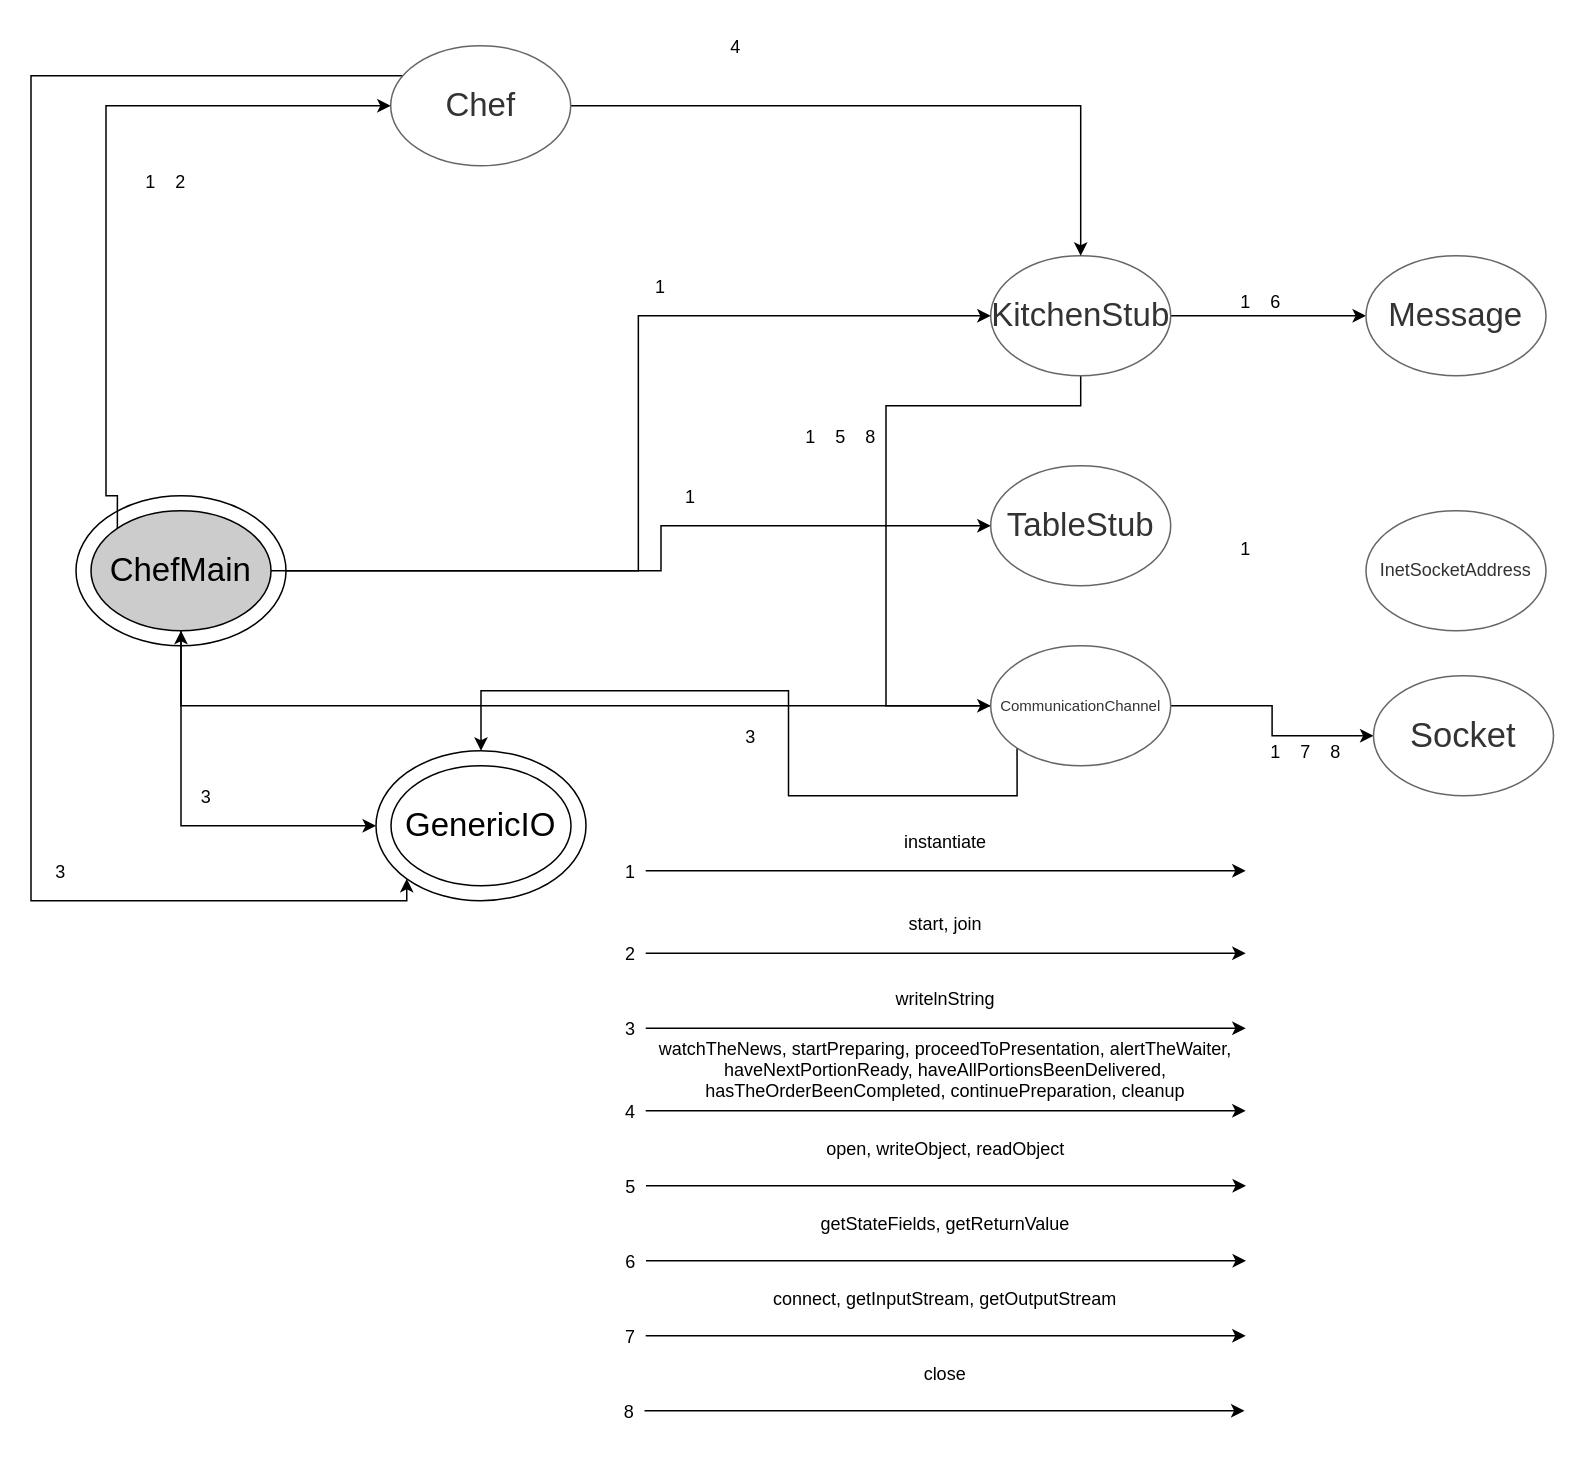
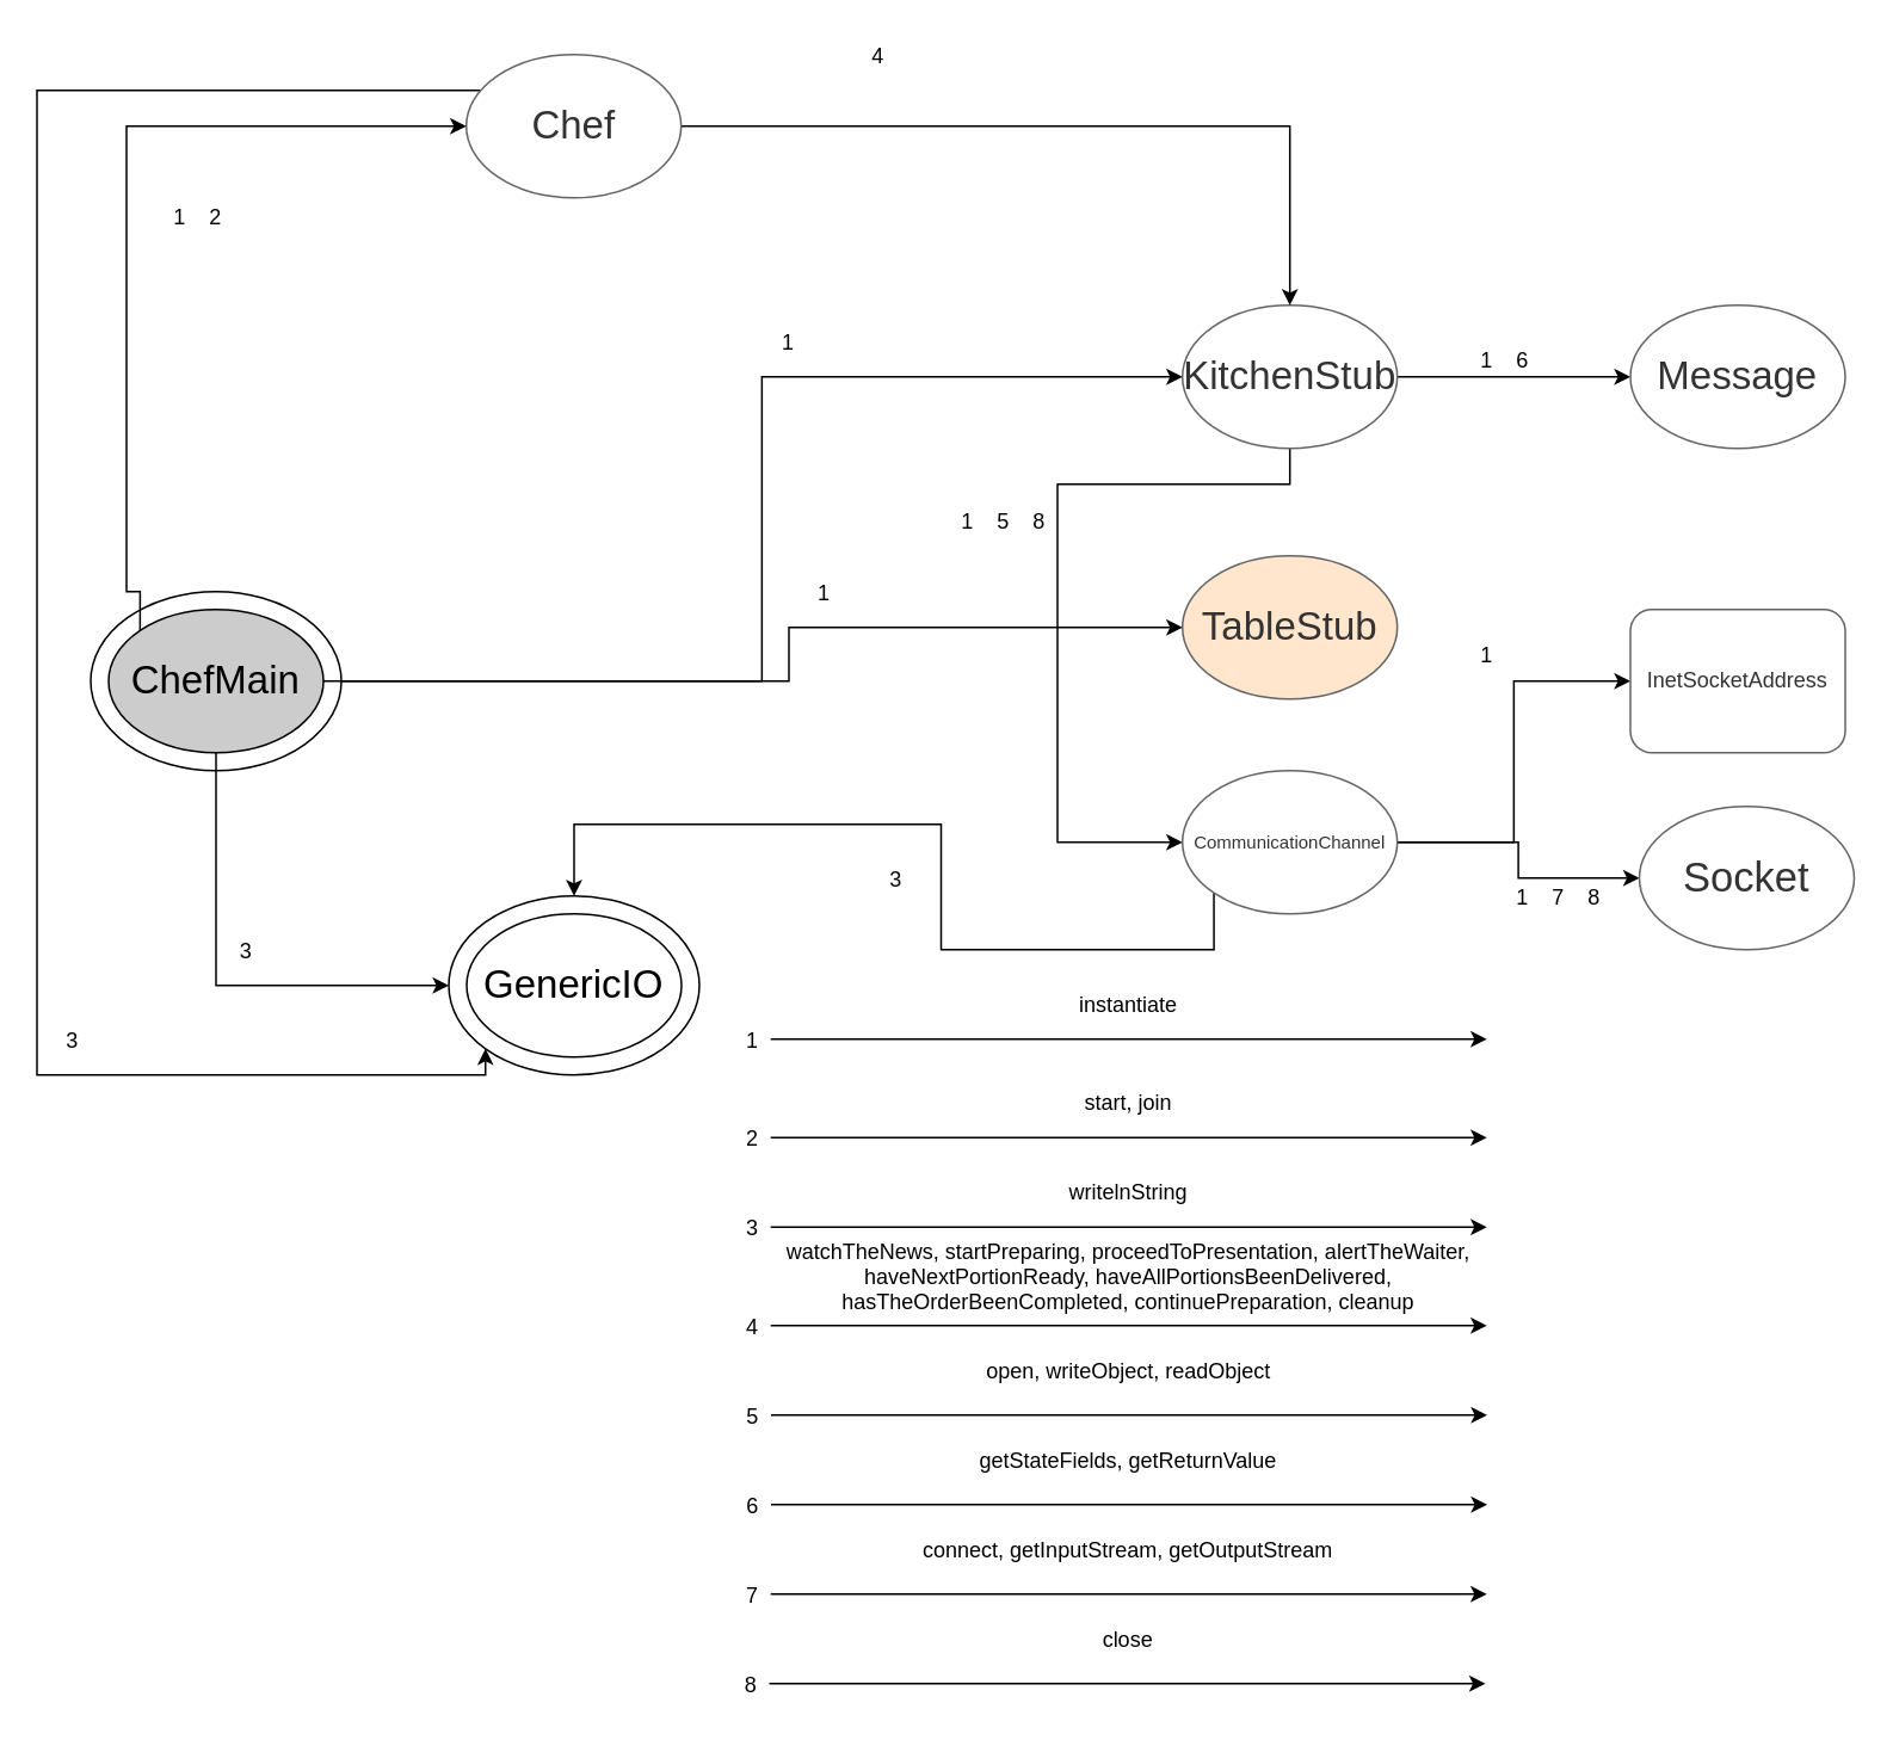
- <mxCell id="8" value="&lt;font style=&quot;font-size: 22px;&quot;&gt;TableStub&lt;/font&gt;" style="ellipse;whiteSpace=wrap;html=1;fillColor=#FFFFFF;fontColor=#333333;strokeColor=#666666;" parent="1" vertex="1"><mxGeometry x="659.8" y="310" width="120" height="80" as="geometry" /></mxCell>
+ <mxCell id="8" value="&lt;font style=&quot;font-size: 22px;&quot;&gt;TableStub&lt;/font&gt;" style="ellipse;whiteSpace=wrap;html=1;fillColor=#ffe6cc;fontColor=#333333;strokeColor=#666666;" parent="1" vertex="1"><mxGeometry x="659.8" y="310" width="120" height="80" as="geometry" /></mxCell>
- <mxCell id="53" value="InetSocketAddress" style="ellipse;whiteSpace=wrap;html=1;fillColor=#FFFFFF;fontColor=#333333;strokeColor=#666666;" vertex="1" parent="1"><mxGeometry x="910" y="340" width="120" height="80" as="geometry" /></mxCell>
+ <mxCell id="53" value="InetSocketAddress" style="whiteSpace=wrap;html=1;fillColor=#FFFFFF;fontColor=#333333;strokeColor=#666666;rounded=1;" vertex="1" parent="1"><mxGeometry x="910" y="340" width="120" height="80" as="geometry" /></mxCell>
- <mxCell id="38" style="edgeStyle=orthogonalEdgeStyle;rounded=0;orthogonalLoop=1;jettySize=auto;html=1;fontSize=10;" edge="1" parent="1" source="41" target="14"><mxGeometry relative="1" as="geometry" /></mxCell>
+ <mxCell id="38" style="edgeStyle=orthogonalEdgeStyle;rounded=0;orthogonalLoop=1;jettySize=auto;html=1;entryX=0;entryY=0.5;entryDx=0;entryDy=0;fontSize=10;" edge="1" parent="1" source="41" target="53"><mxGeometry relative="1" as="geometry" /></mxCell>
